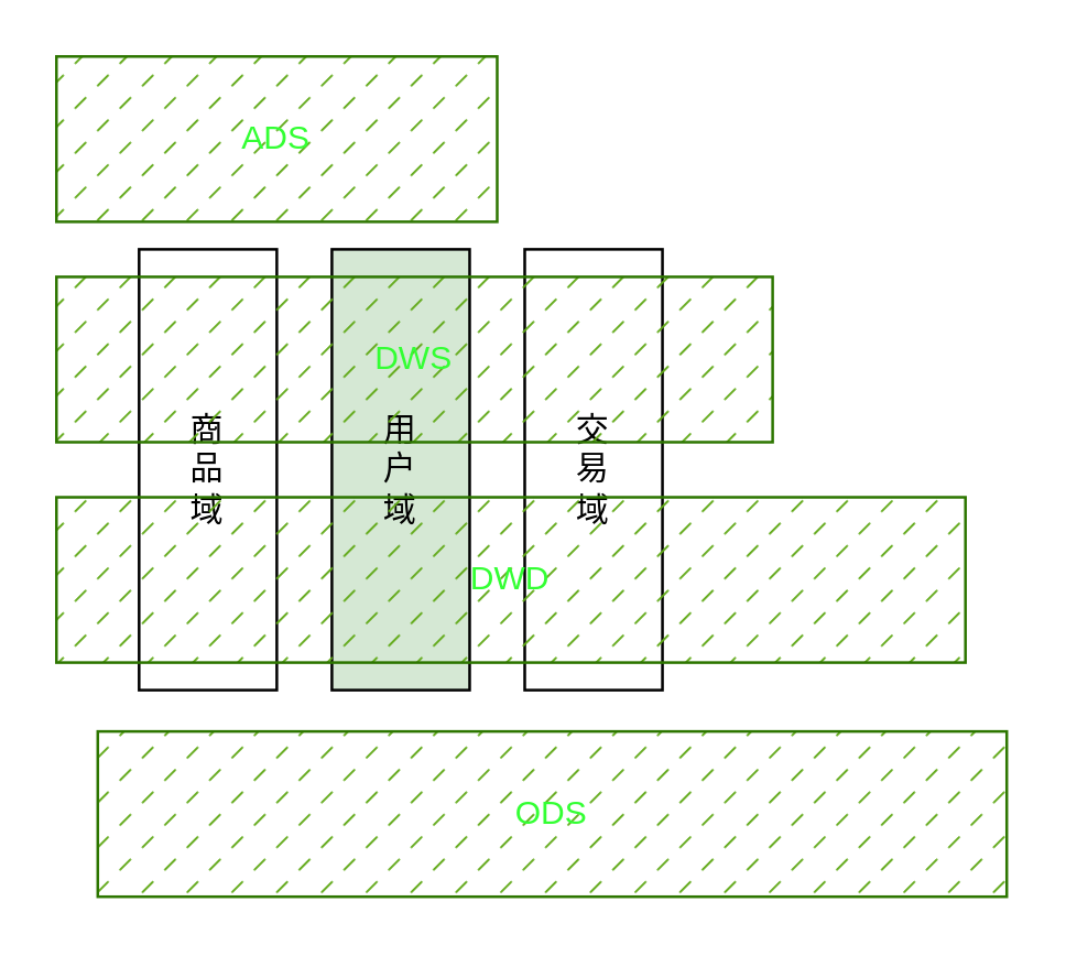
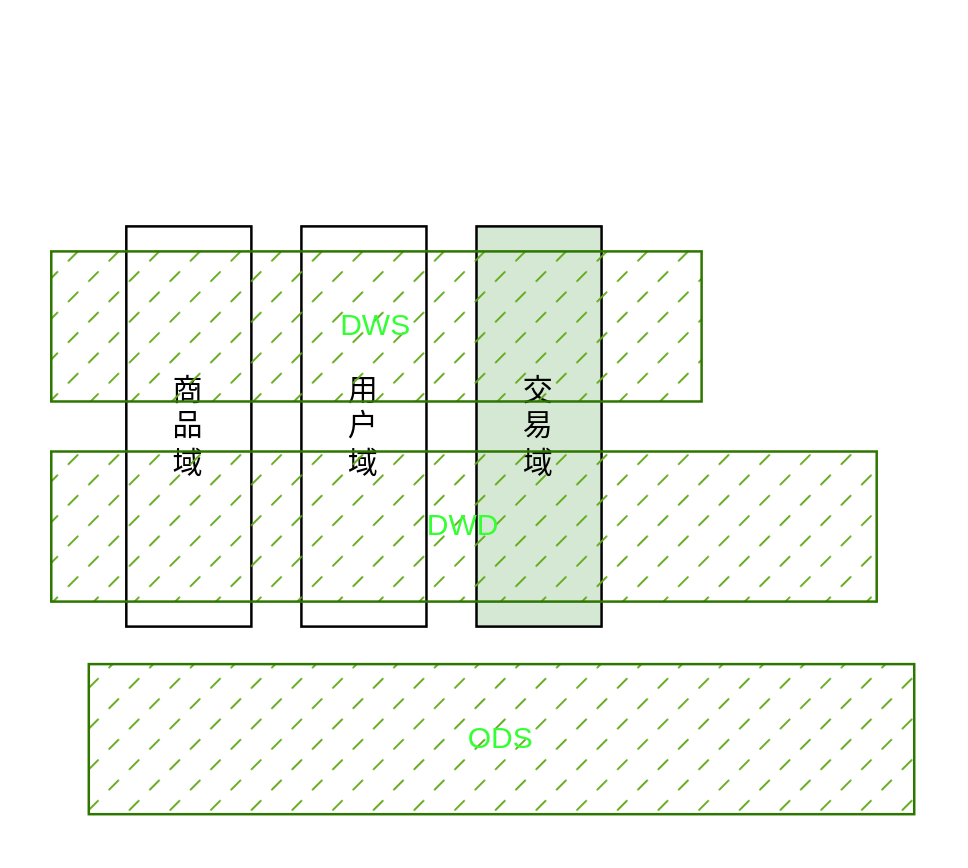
- <mxCell id="8" value="ADS" style="rounded=0;whiteSpace=wrap;html=1;fillStyle=dashed;fillColor=#60a917;fontColor=#33FF33;strokeColor=#2D7600;" vertex="1" parent="1"><mxGeometry x="20" y="20" width="160" height="60" as="geometry" /></mxCell>
- <mxCell id="4" value="用&lt;br&gt;户&lt;br&gt;域" style="rounded=0;whiteSpace=wrap;html=1;fillColor=#d5e8d4;" vertex="1" parent="1"><mxGeometry x="120" y="90" width="50" height="160" as="geometry" /></mxCell>
+ <mxCell id="4" value="用&lt;br&gt;户&lt;br&gt;域" style="rounded=0;whiteSpace=wrap;html=1;" vertex="1" parent="1"><mxGeometry x="120" y="90" width="50" height="160" as="geometry" /></mxCell>
- <mxCell id="5" value="交&lt;br&gt;易&lt;br&gt;域" style="rounded=0;whiteSpace=wrap;html=1;" vertex="1" parent="1"><mxGeometry x="190" y="90" width="50" height="160" as="geometry" /></mxCell>
+ <mxCell id="5" value="交&lt;br&gt;易&lt;br&gt;域" style="rounded=0;whiteSpace=wrap;html=1;fillColor=#d5e8d4;" vertex="1" parent="1"><mxGeometry x="190" y="90" width="50" height="160" as="geometry" /></mxCell>
